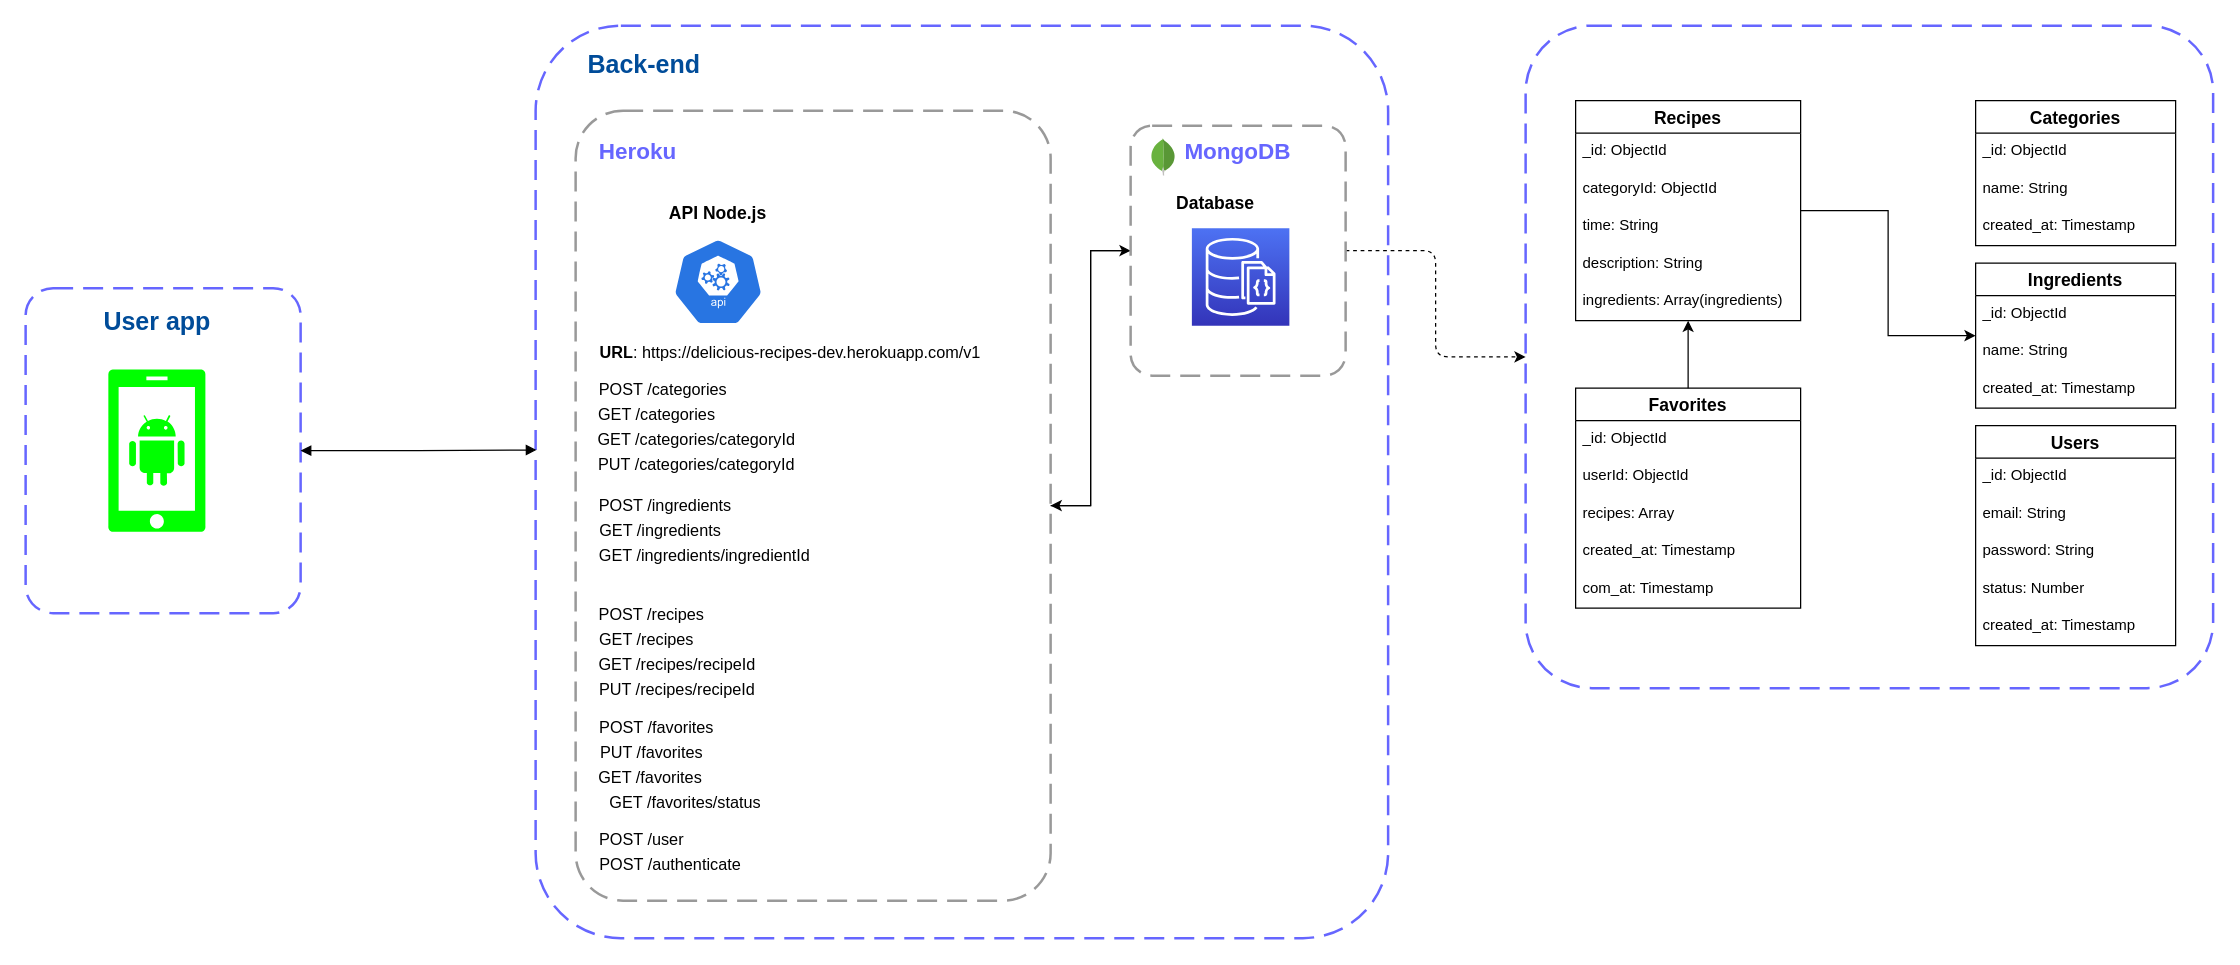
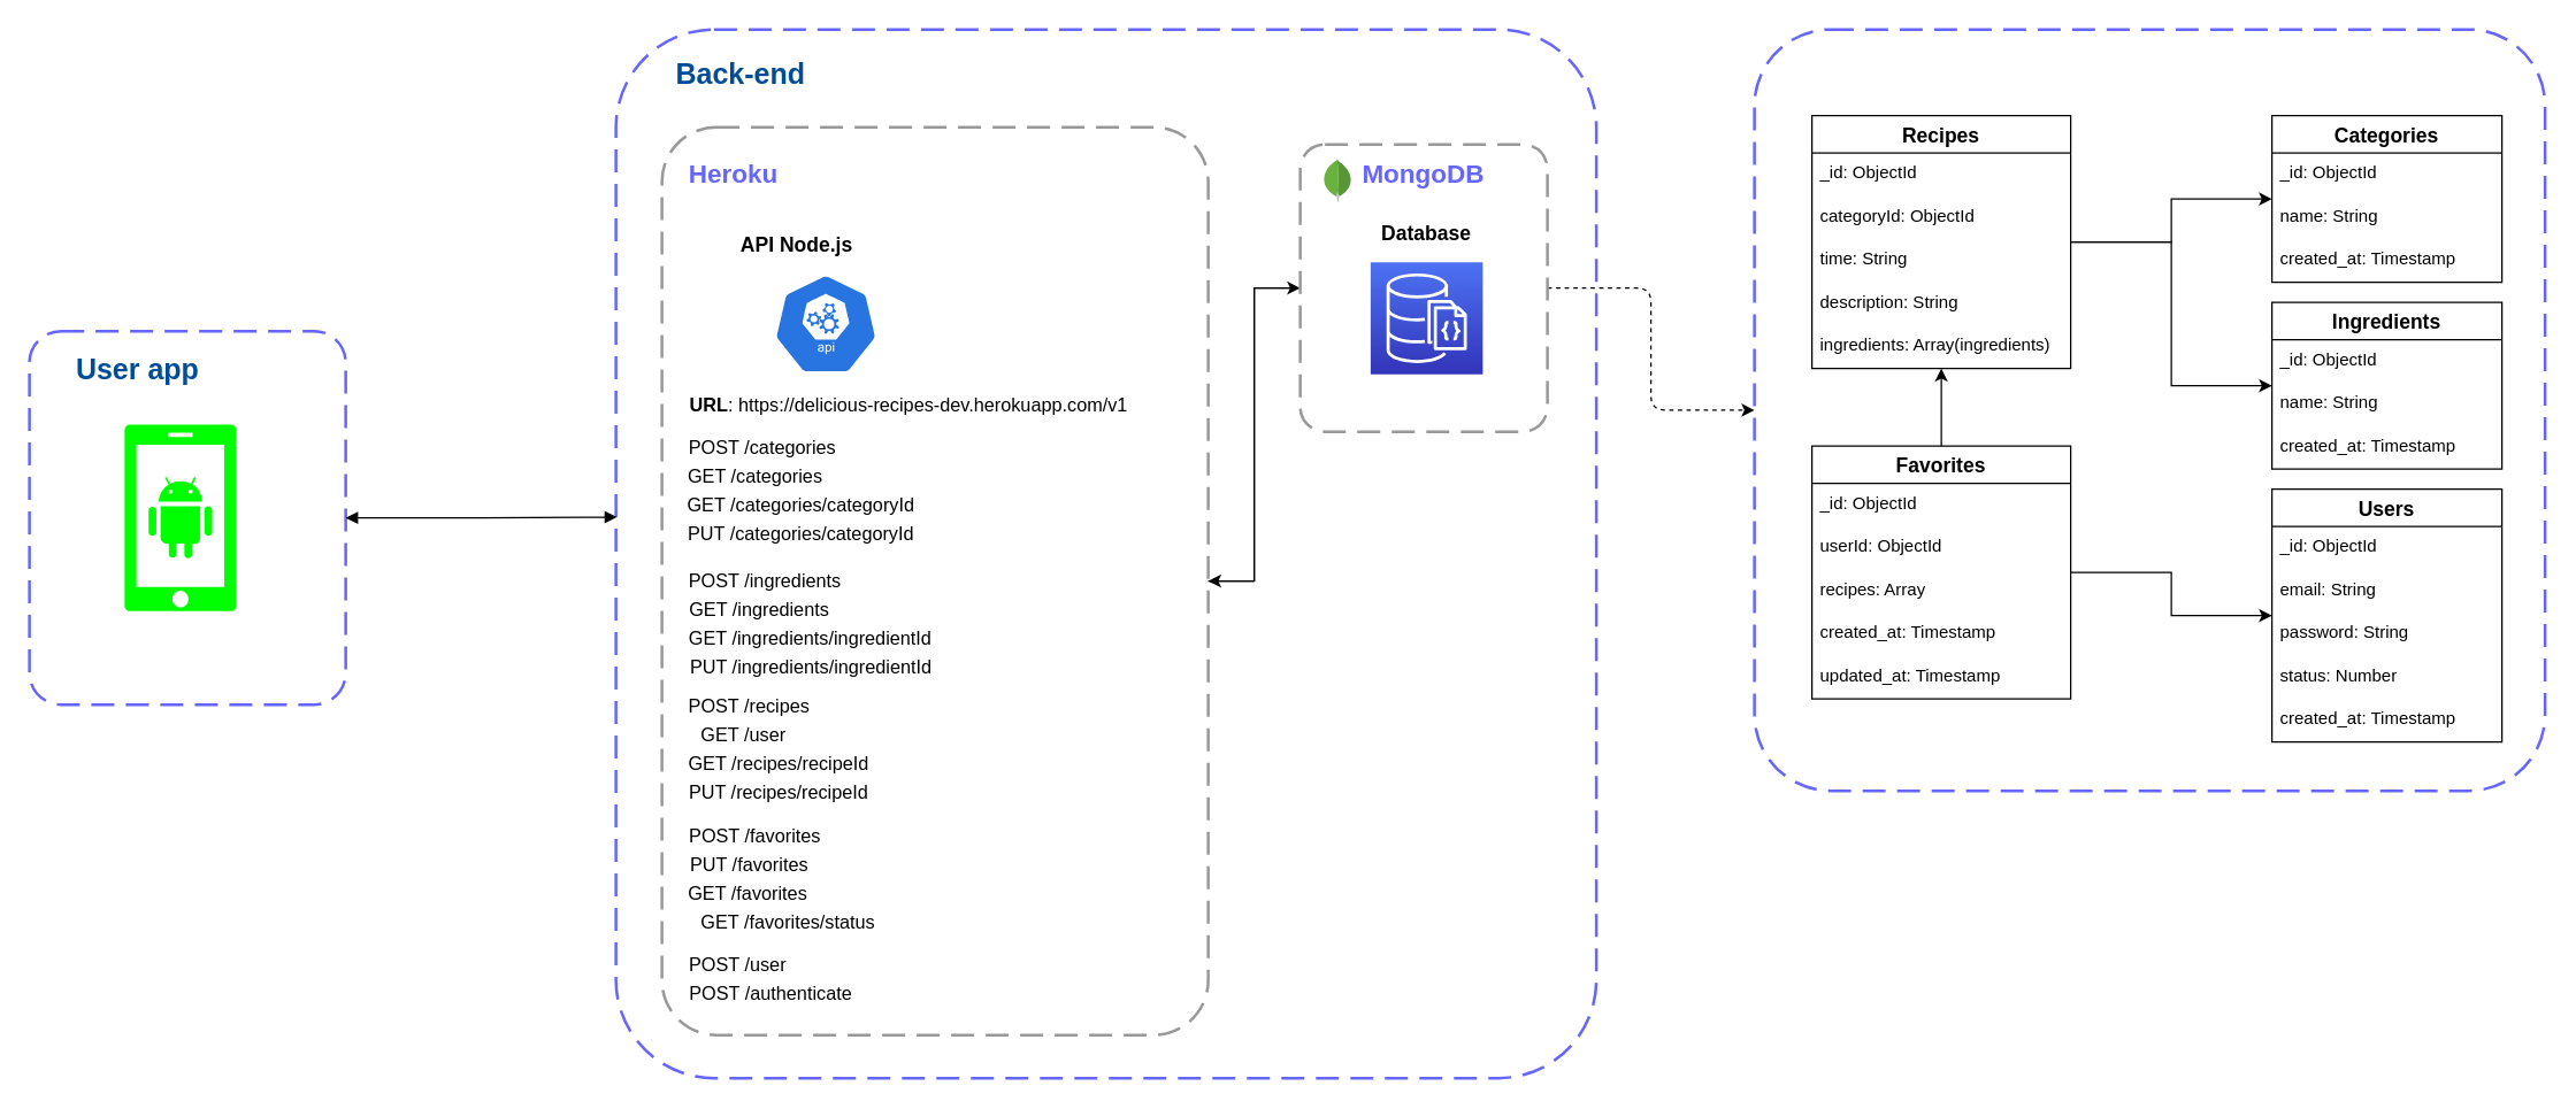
+ <mxCell id="46" style="edgeStyle=orthogonalEdgeStyle;rounded=0;orthogonalLoop=1;jettySize=auto;html=1;fontSize=15;fontColor=#00FF00;" edge="1" parent="1" source="47" target="37"><mxGeometry relative="1" as="geometry" /></mxCell>
- <mxCell id="29" value="Database" style="text;html=1;strokeColor=none;fillColor=none;align=center;verticalAlign=middle;whiteSpace=wrap;rounded=0;fontSize=14;fontStyle=1" vertex="1" parent="1"><mxGeometry x="924" y="152" width="96" height="20" as="geometry" /></mxCell>
+ <mxCell id="29" value="Database" style="text;html=1;strokeColor=none;fillColor=none;align=center;verticalAlign=middle;whiteSpace=wrap;rounded=0;fontSize=14;fontStyle=1" vertex="1" parent="1"><mxGeometry x="944" y="152" width="96" height="20" as="geometry" /></mxCell>
- <mxCell id="10" value="API Node.js" style="text;html=1;strokeColor=none;fillColor=none;align=center;verticalAlign=middle;whiteSpace=wrap;rounded=0;fontSize=14;fontStyle=1" vertex="1" parent="1"><mxGeometry x="526" y="160" width="96" height="20" as="geometry" /></mxCell>
+ <mxCell id="10" value="API Node.js" style="text;html=1;strokeColor=none;fillColor=none;align=center;verticalAlign=middle;whiteSpace=wrap;rounded=0;fontSize=14;fontStyle=1" vertex="1" parent="1"><mxGeometry x="506" y="160" width="96" height="20" as="geometry" /></mxCell>
- <mxCell id="4" value="User app" style="text;html=1;strokeColor=none;fillColor=none;align=center;verticalAlign=middle;whiteSpace=wrap;rounded=0;fontStyle=1;fontSize=20;fontColor=#004C99;" vertex="1" parent="1"><mxGeometry x="52.5" y="246" width="145" height="20" as="geometry" /></mxCell>
+ <mxCell id="4" value="User app" style="text;html=1;strokeColor=none;fillColor=none;align=center;verticalAlign=middle;whiteSpace=wrap;rounded=0;fontStyle=1;fontSize=20;fontColor=#004C99;" vertex="1" parent="1"><mxGeometry x="22.5" y="246" width="145" height="20" as="geometry" /></mxCell>
+ <mxCell id="54" style="edgeStyle=orthogonalEdgeStyle;rounded=0;orthogonalLoop=1;jettySize=auto;html=1;fontSize=15;fontColor=#00FF00;" edge="1" parent="1" source="55" target="61"><mxGeometry relative="1" as="geometry" /></mxCell>
+ <mxCell id="22" value="&lt;span style=&quot;font-size: 13px&quot;&gt;PUT /&lt;/span&gt;&lt;span style=&quot;font-size: 13px&quot;&gt;ingredients/ingredientId&lt;/span&gt;" style="text;html=1;strokeColor=none;fillColor=none;align=center;verticalAlign=middle;whiteSpace=wrap;rounded=0;fontSize=15;" vertex="1" parent="1"><mxGeometry x="468.5" y="453" width="190" height="20" as="geometry" /></mxCell>
- <mxCell id="60" value="com_at: Timestamp" style="text;strokeColor=none;fillColor=none;spacingLeft=4;spacingRight=4;overflow=hidden;rotatable=0;points=[[0,0.5],[1,0.5]];portConstraint=eastwest;fontSize=12;" vertex="1" parent="55"><mxGeometry y="146" width="180" height="30" as="geometry" /></mxCell>
+ <mxCell id="60" value="updated_at: Timestamp" style="text;strokeColor=none;fillColor=none;spacingLeft=4;spacingRight=4;overflow=hidden;rotatable=0;points=[[0,0.5],[1,0.5]];portConstraint=eastwest;fontSize=12;" vertex="1" parent="55"><mxGeometry y="146" width="180" height="30" as="geometry" /></mxCell>
- <mxCell id="16" value="&lt;span style=&quot;font-size: 13px&quot;&gt;GET /&lt;/span&gt;&lt;span style=&quot;font-size: 13px&quot;&gt;recipes&lt;/span&gt;" style="text;html=1;strokeColor=none;fillColor=none;align=center;verticalAlign=middle;whiteSpace=wrap;rounded=0;fontSize=15;" vertex="1" parent="1"><mxGeometry x="450" y="500" width="134" height="20" as="geometry" /></mxCell>
+ <mxCell id="16" value="&lt;span style=&quot;font-size: 13px&quot;&gt;GET /&lt;/span&gt;&lt;span style=&quot;font-size: 13px&quot;&gt;user&lt;/span&gt;" style="text;html=1;strokeColor=none;fillColor=none;align=center;verticalAlign=middle;whiteSpace=wrap;rounded=0;fontSize=15;" vertex="1" parent="1"><mxGeometry x="450" y="500" width="134" height="20" as="geometry" /></mxCell>
